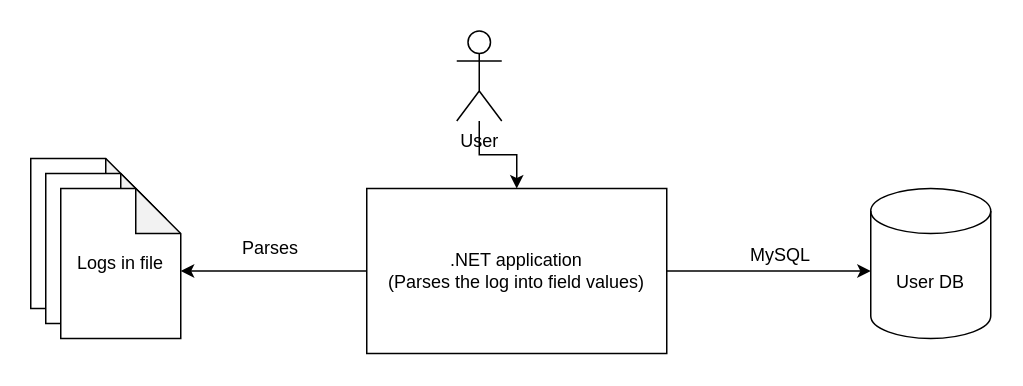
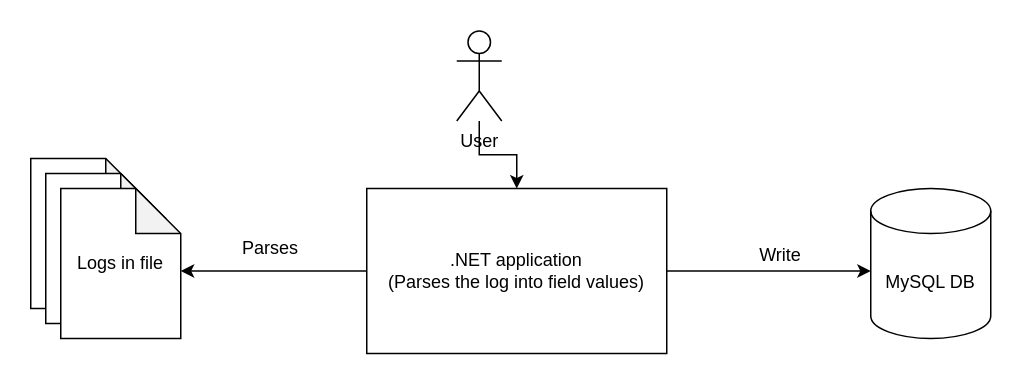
- <mxCell id="10" value="MySQL" style="text;html=1;strokeColor=none;fillColor=none;align=center;verticalAlign=middle;whiteSpace=wrap;rounded=0;" vertex="1" parent="1"><mxGeometry x="490" y="155" width="60" height="30" as="geometry" /></mxCell>
+ <mxCell id="10" value="Write" style="text;html=1;strokeColor=none;fillColor=none;align=center;verticalAlign=middle;whiteSpace=wrap;rounded=0;" vertex="1" parent="1"><mxGeometry x="490" y="155" width="60" height="30" as="geometry" /></mxCell>
- <mxCell id="8" value="User DB" style="shape=cylinder3;whiteSpace=wrap;html=1;boundedLbl=1;backgroundOutline=1;size=15;" vertex="1" parent="1"><mxGeometry x="580" y="125" width="80" height="100" as="geometry" /></mxCell>
+ <mxCell id="8" value="MySQL DB" style="shape=cylinder3;whiteSpace=wrap;html=1;boundedLbl=1;backgroundOutline=1;size=15;" vertex="1" parent="1"><mxGeometry x="580" y="125" width="80" height="100" as="geometry" /></mxCell>
